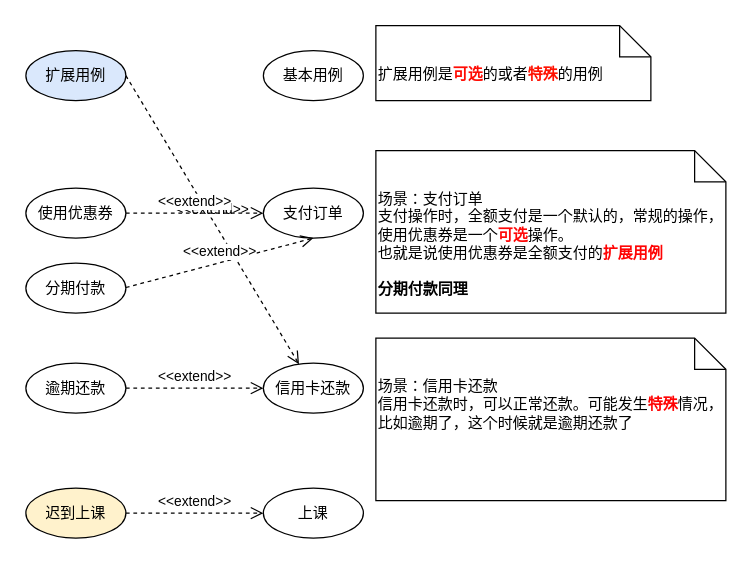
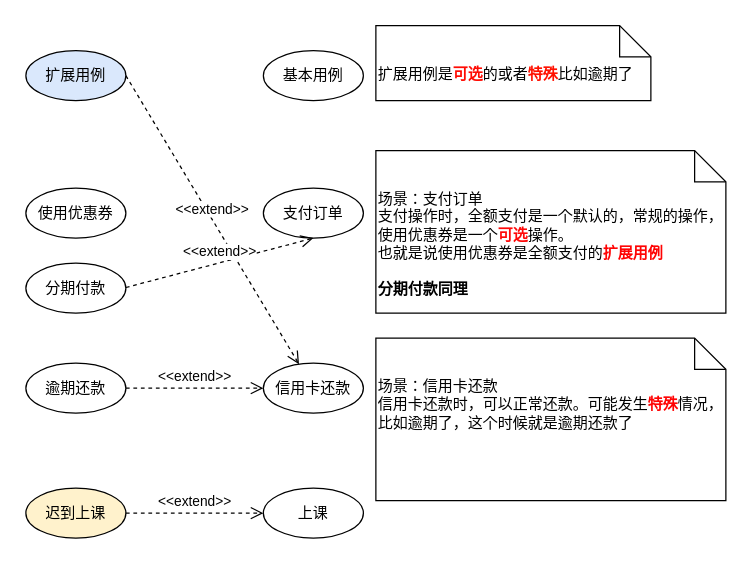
- <mxCell id="9" value="扩展用例是&lt;b&gt;&lt;font color=&quot;#ff0b03&quot;&gt;可选&lt;/font&gt;&lt;/b&gt;的或者&lt;b&gt;&lt;font color=&quot;#ff1100&quot;&gt;特殊&lt;/font&gt;&lt;/b&gt;的用例" style="shape=note2;boundedLbl=1;whiteSpace=wrap;html=1;size=25;verticalAlign=top;align=left;" vertex="1" parent="1"><mxGeometry x="300" y="20" width="220" height="60" as="geometry" /></mxCell>
+ <mxCell id="9" value="扩展用例是&lt;b&gt;&lt;font color=&quot;#ff0b03&quot;&gt;可选&lt;/font&gt;&lt;/b&gt;的或者&lt;b&gt;&lt;font color=&quot;#ff1100&quot;&gt;特殊&lt;/font&gt;&lt;/b&gt;比如逾期了" style="shape=note2;boundedLbl=1;whiteSpace=wrap;html=1;size=25;verticalAlign=top;align=left;" vertex="1" parent="1"><mxGeometry x="300" y="20" width="220" height="60" as="geometry" /></mxCell>
- <mxCell id="7" value="&amp;lt;&amp;lt;extend&amp;gt;&amp;gt;" style="html=1;verticalAlign=bottom;endArrow=open;dashed=1;endSize=8;entryX=0;entryY=0.5;entryDx=0;entryDy=0;exitX=1;exitY=0.5;exitDx=0;exitDy=0;" edge="1" parent="1" source="6" target="5"><mxGeometry relative="1" as="geometry"><mxPoint x="110" y="130" as="sourcePoint" /><mxPoint x="241.716" y="84.142" as="targetPoint" /></mxGeometry></mxCell>
